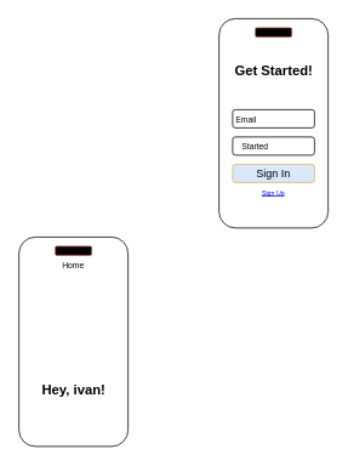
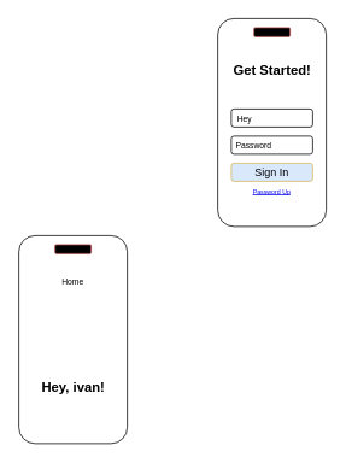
- <mxCell id="13" value="&lt;font style=&quot;font-size: 9px;&quot;&gt;Email&lt;/font&gt;" style="text;html=1;strokeColor=none;fillColor=none;align=center;verticalAlign=middle;whiteSpace=wrap;overflow=hidden;" vertex="1" parent="1"><mxGeometry x="230" y="120" width="80" height="20" as="geometry" /></mxCell>
+ <mxCell id="13" value="&lt;font style=&quot;font-size: 9px;&quot;&gt;Hey&lt;/font&gt;" style="text;html=1;strokeColor=none;fillColor=none;align=center;verticalAlign=middle;whiteSpace=wrap;overflow=hidden;" vertex="1" parent="1"><mxGeometry x="230" y="120" width="80" height="20" as="geometry" /></mxCell>
- <mxCell id="14" value="&lt;font style=&quot;font-size: 9px;&quot;&gt;Started&lt;/font&gt;" style="text;html=1;strokeColor=none;fillColor=none;align=center;verticalAlign=middle;whiteSpace=wrap;overflow=hidden;" vertex="1" parent="1"><mxGeometry x="240" y="150" width="80" height="20" as="geometry" /></mxCell>
+ <mxCell id="14" value="&lt;font style=&quot;font-size: 9px;&quot;&gt;Password&lt;/font&gt;" style="text;html=1;strokeColor=none;fillColor=none;align=center;verticalAlign=middle;whiteSpace=wrap;overflow=hidden;" vertex="1" parent="1"><mxGeometry x="240" y="150" width="80" height="20" as="geometry" /></mxCell>
- <mxCell id="7" value="&lt;font style=&quot;font-size: 7px;&quot;&gt;Sign Up&lt;/font&gt;" style="text;html=1;strokeColor=none;fillColor=none;whiteSpace=wrap;align=center;verticalAlign=middle;fontColor=#0000EE;fontStyle=4;" vertex="1" parent="1"><mxGeometry x="270" y="190" width="60" height="40" as="geometry" /></mxCell>
+ <mxCell id="7" value="&lt;font style=&quot;font-size: 7px;&quot;&gt;Password Up&lt;/font&gt;" style="text;html=1;strokeColor=none;fillColor=none;whiteSpace=wrap;align=center;verticalAlign=middle;fontColor=#0000EE;fontStyle=4;" vertex="1" parent="1"><mxGeometry x="270" y="190" width="60" height="40" as="geometry" /></mxCell>
- <mxCell id="12" value="&lt;font style=&quot;font-size: 9px;&quot;&gt;Home&lt;/font&gt;" style="text;html=1;strokeColor=none;fillColor=none;align=center;verticalAlign=middle;whiteSpace=wrap;overflow=hidden;" vertex="1" parent="1"><mxGeometry x="40" y="280" width="80" height="20" as="geometry" /></mxCell>
+ <mxCell id="12" value="&lt;font style=&quot;font-size: 9px;&quot;&gt;Home&lt;/font&gt;" style="text;html=1;strokeColor=none;fillColor=none;align=center;verticalAlign=middle;whiteSpace=wrap;overflow=hidden;" vertex="1" parent="1"><mxGeometry x="40" y="300" width="80" height="20" as="geometry" /></mxCell>
